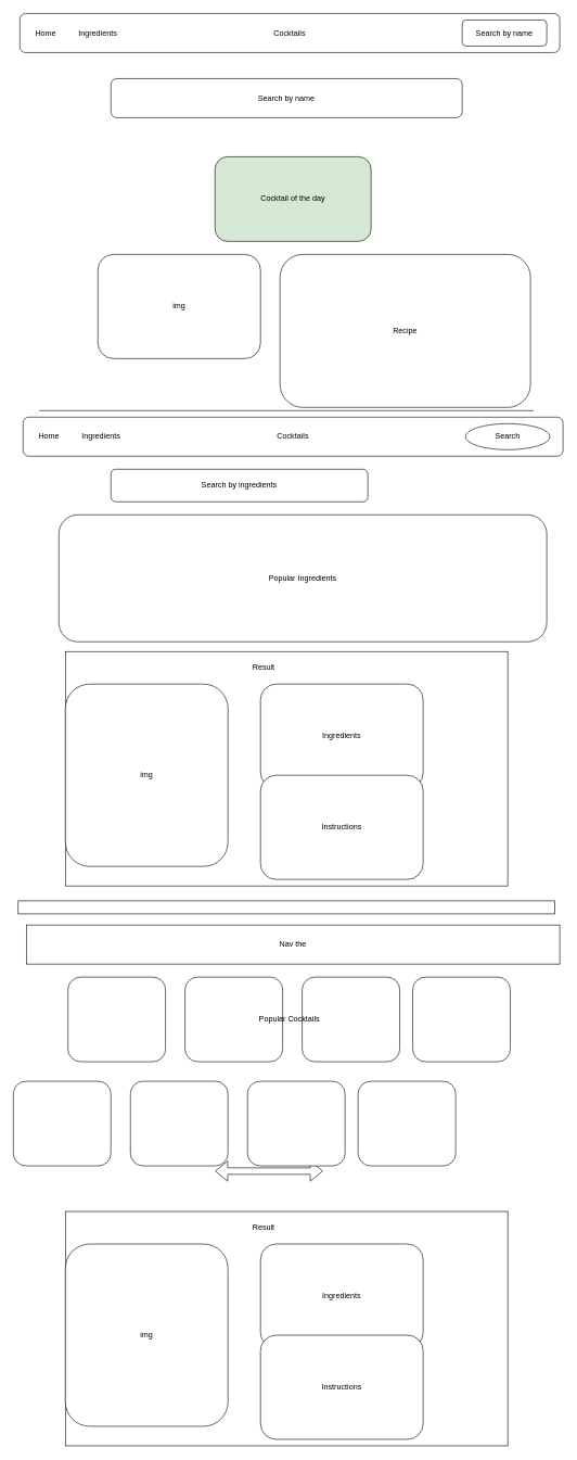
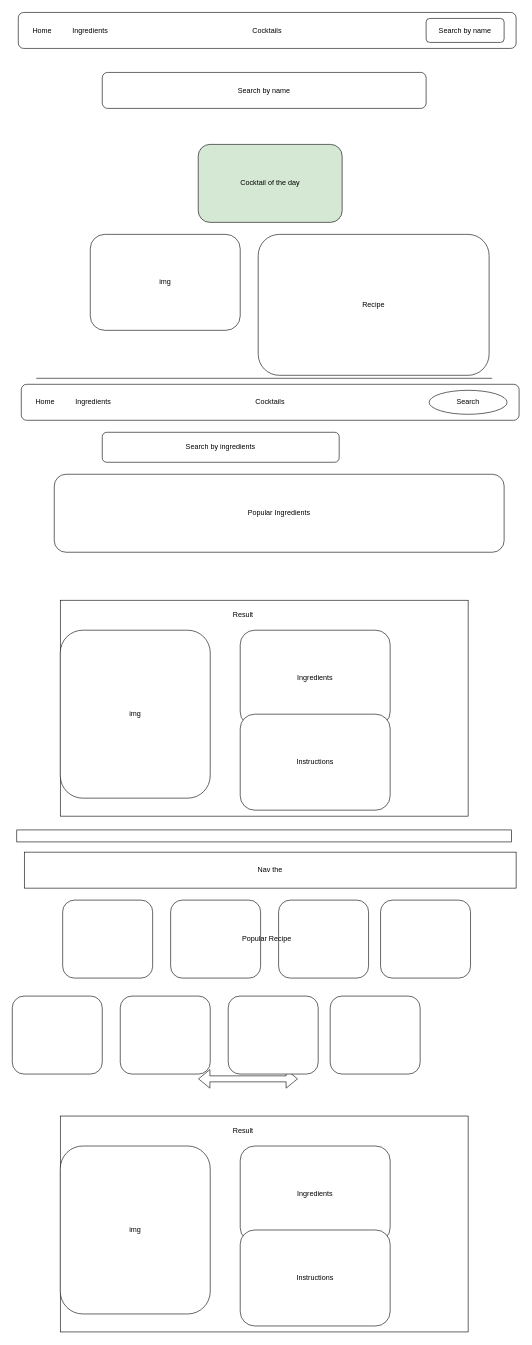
- <mxCell id="46" value="Popular Ingredients" style="rounded=1;whiteSpace=wrap;html=1;" vertex="1" parent="1"><mxGeometry x="90" y="790" width="750" height="195" as="geometry" /></mxCell>
+ <mxCell id="46" value="Popular Ingredients" style="rounded=1;whiteSpace=wrap;html=1;" vertex="1" parent="1"><mxGeometry x="90" y="790" width="750" height="130" as="geometry" /></mxCell>
- <mxCell id="39" value="Popular Cocktails&lt;br&gt;" style="text;html=1;align=center;verticalAlign=middle;resizable=0;points=[];autosize=1;strokeColor=none;fillColor=none;" vertex="1" parent="34"><mxGeometry x="285" y="55" width="110" height="20" as="geometry" /></mxCell>
+ <mxCell id="39" value="Popular Recipe&lt;br&gt;" style="text;html=1;align=center;verticalAlign=middle;resizable=0;points=[];autosize=1;strokeColor=none;fillColor=none;" vertex="1" parent="34"><mxGeometry x="285" y="55" width="110" height="20" as="geometry" /></mxCell>
